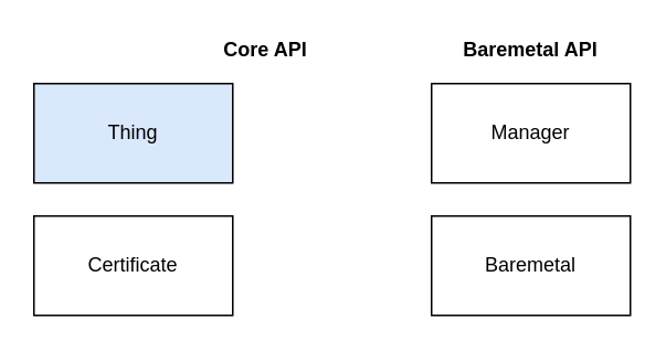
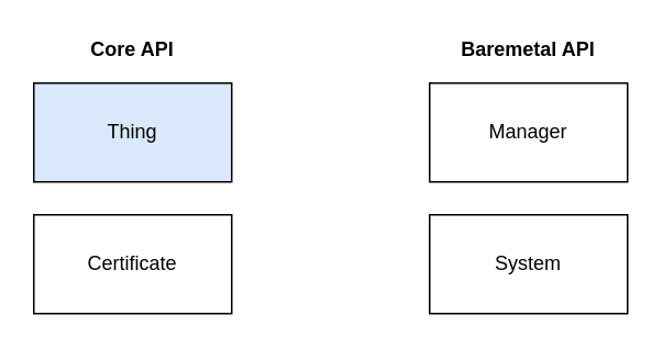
- <mxCell id="6" value="&lt;b&gt;Core API&lt;/b&gt;" style="text;html=1;strokeColor=none;fillColor=none;align=center;verticalAlign=middle;whiteSpace=wrap;rounded=0;" vertex="1" parent="1"><mxGeometry x="100" y="20" width="120" height="20" as="geometry" /></mxCell>
+ <mxCell id="6" value="&lt;b&gt;Core API&lt;/b&gt;" style="text;html=1;strokeColor=none;fillColor=none;align=center;verticalAlign=middle;whiteSpace=wrap;rounded=0;" vertex="1" parent="1"><mxGeometry x="20" y="20" width="120" height="20" as="geometry" /></mxCell>
- <mxCell id="5" value="Baremetal" style="rounded=0;whiteSpace=wrap;html=1;" vertex="1" parent="1"><mxGeometry x="260" y="130" width="120" height="60" as="geometry" /></mxCell>
+ <mxCell id="5" value="System" style="rounded=0;whiteSpace=wrap;html=1;" vertex="1" parent="1"><mxGeometry x="260" y="130" width="120" height="60" as="geometry" /></mxCell>
